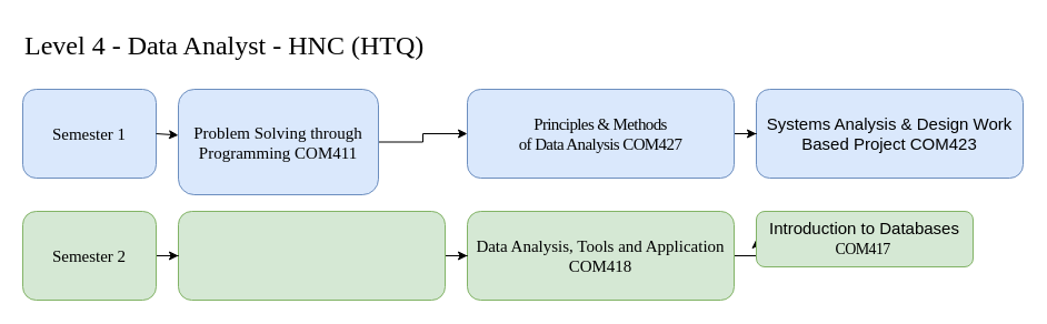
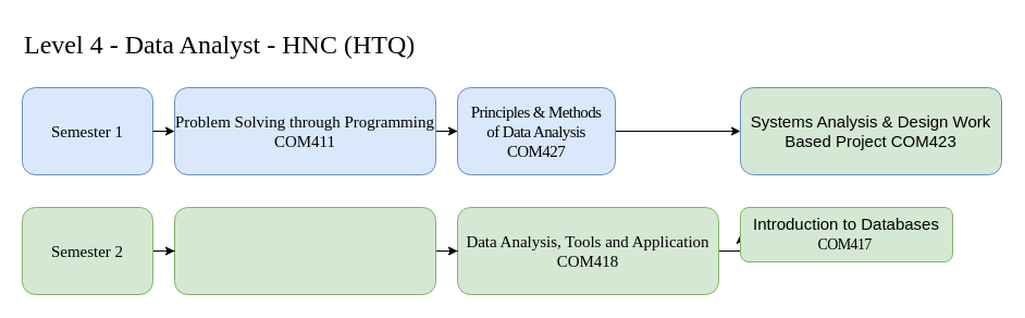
- <mxCell id="11" value="&lt;div style=&quot;&quot;&gt;&lt;span style=&quot;background-color: initial; letter-spacing: -0.6px;&quot;&gt;&lt;font style=&quot;font-size: 15px;&quot; face=&quot;Verdana&quot;&gt;Principles &amp;amp; Methods&lt;br&gt;of Data Analysis COM427&lt;/font&gt;&lt;/span&gt;&lt;/div&gt;" style="rounded=1;whiteSpace=wrap;html=1;fontSize=15;align=center;fillColor=#dae8fc;strokeColor=#6c8ebf;" parent="1" vertex="1"><mxGeometry x="420" y="80" width="240" height="80" as="geometry" /></mxCell>
+ <mxCell id="11" value="&lt;div style=&quot;&quot;&gt;&lt;span style=&quot;background-color: initial; letter-spacing: -0.6px;&quot;&gt;&lt;font style=&quot;font-size: 15px;&quot; face=&quot;Verdana&quot;&gt;Principles &amp;amp; Methods&lt;br&gt;of Data Analysis COM427&lt;/font&gt;&lt;/span&gt;&lt;/div&gt;" style="rounded=1;whiteSpace=wrap;html=1;fontSize=15;align=center;fillColor=#dae8fc;strokeColor=#6c8ebf;" parent="1" vertex="1"><mxGeometry x="420" y="80" width="145" height="80" as="geometry" /></mxCell>
- <mxCell id="4" value="&lt;div style=&quot;&quot;&gt;Systems Analysis &amp;amp; Design Work Based Project COM423&lt;br&gt;&lt;/div&gt;" style="rounded=1;whiteSpace=wrap;html=1;fontSize=15;align=center;fillColor=#dae8fc;strokeColor=#6c8ebf;" parent="1" vertex="1"><mxGeometry x="680" y="80" width="240" height="80" as="geometry" /></mxCell>
+ <mxCell id="4" value="&lt;div style=&quot;&quot;&gt;Systems Analysis &amp;amp; Design Work Based Project COM423&lt;br&gt;&lt;/div&gt;" style="rounded=1;whiteSpace=wrap;html=1;fontSize=15;align=center;fillColor=#d5e8d4;strokeColor=#6c8ebf;" parent="1" vertex="1"><mxGeometry x="680" y="80" width="240" height="80" as="geometry" /></mxCell>
- <mxCell id="3" value="&lt;font face=&quot;Verdana&quot;&gt;Problem Solving through Programming COM411&lt;/font&gt;" style="rounded=1;whiteSpace=wrap;html=1;fontSize=15;labelBackgroundColor=none;fillColor=#dae8fc;strokeColor=#6c8ebf;" parent="1" vertex="1"><mxGeometry x="160" y="80" width="180" height="95" as="geometry" /></mxCell>
+ <mxCell id="3" value="&lt;font face=&quot;Verdana&quot;&gt;Problem Solving through Programming COM411&lt;/font&gt;" style="rounded=1;whiteSpace=wrap;html=1;fontSize=15;labelBackgroundColor=none;fillColor=#dae8fc;strokeColor=#6c8ebf;" parent="1" vertex="1"><mxGeometry x="160" y="80" width="240" height="80" as="geometry" /></mxCell>
